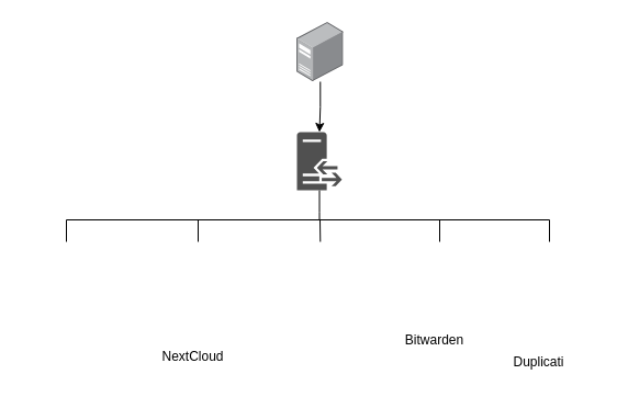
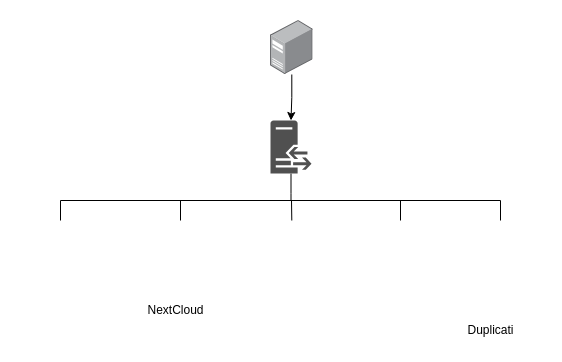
- <mxCell id="13" value="Bitwarden" style="text;html=1;align=center;verticalAlign=middle;resizable=0;points=[];autosize=1;" vertex="1" parent="1"><mxGeometry x="360" y="300" width="70" height="20" as="geometry" /></mxCell>
- <mxCell id="14" value="NextCloud" style="text;html=1;align=center;verticalAlign=middle;resizable=0;points=[];autosize=1;" vertex="1" parent="1"><mxGeometry x="140" y="315" width="70" height="20" as="geometry" /></mxCell>
+ <mxCell id="14" value="NextCloud" style="text;html=1;align=center;verticalAlign=middle;resizable=0;points=[];autosize=1;" vertex="1" parent="1"><mxGeometry x="140" y="300" width="70" height="20" as="geometry" /></mxCell>
